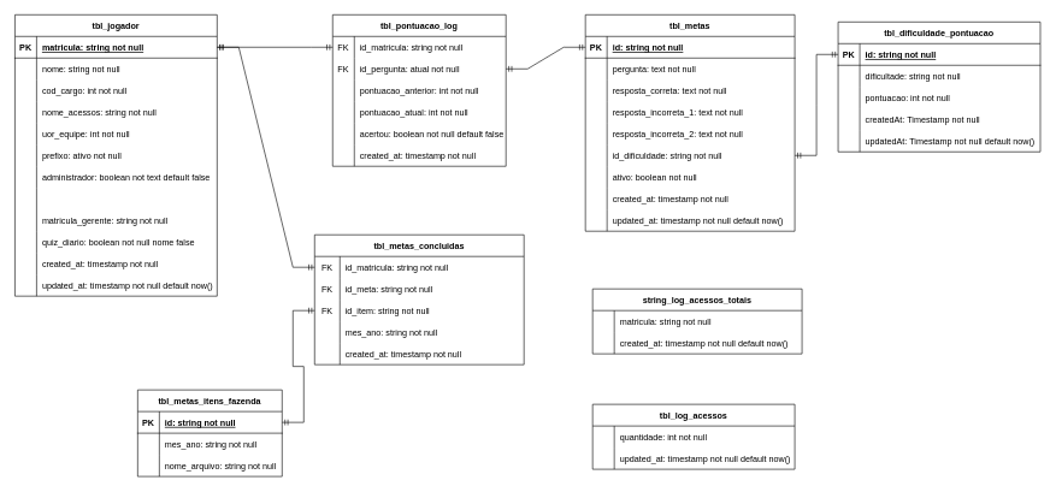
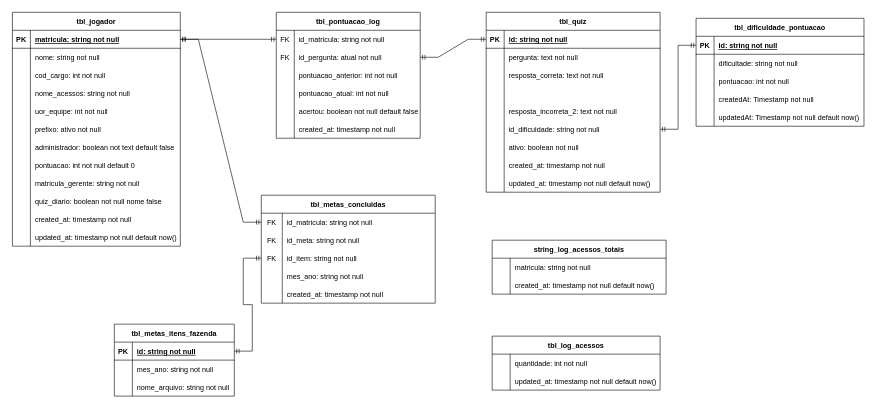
- <mxCell id="86" value="tbl_metas" style="shape=table;startSize=30;container=1;collapsible=1;childLayout=tableLayout;fixedRows=1;rowLines=0;fontStyle=1;align=center;resizeLast=1;strokeColor=default;" parent="1" vertex="1"><mxGeometry x="810" y="20" width="290" height="300" as="geometry" /></mxCell>
+ <mxCell id="86" value="tbl_quiz" style="shape=table;startSize=30;container=1;collapsible=1;childLayout=tableLayout;fixedRows=1;rowLines=0;fontStyle=1;align=center;resizeLast=1;strokeColor=default;" parent="1" vertex="1"><mxGeometry x="810" y="20" width="290" height="300" as="geometry" /></mxCell>
- <mxCell id="98" value="resposta_incorreta_1: text not null" style="shape=partialRectangle;connectable=0;fillColor=none;top=0;left=0;bottom=0;right=0;align=left;spacingLeft=6;overflow=hidden;strokeColor=default;" parent="96" vertex="1"><mxGeometry x="30" width="260" height="30" as="geometry"><mxRectangle width="260" height="30" as="alternateBounds" /></mxGeometry></mxCell>
+ <mxCell id="26" value="pontuacao: int not null default 0" style="shape=partialRectangle;connectable=0;fillColor=none;top=0;left=0;bottom=0;right=0;align=left;spacingLeft=6;overflow=hidden;strokeColor=default;" parent="24" vertex="1"><mxGeometry x="30" width="250" height="30" as="geometry"><mxRectangle width="250" height="30" as="alternateBounds" /></mxGeometry></mxCell>
